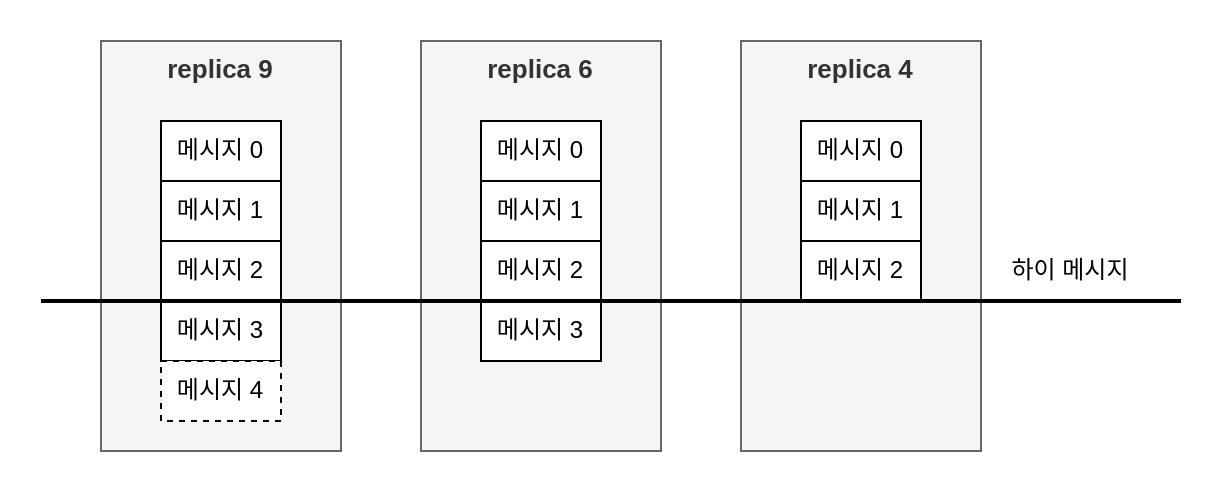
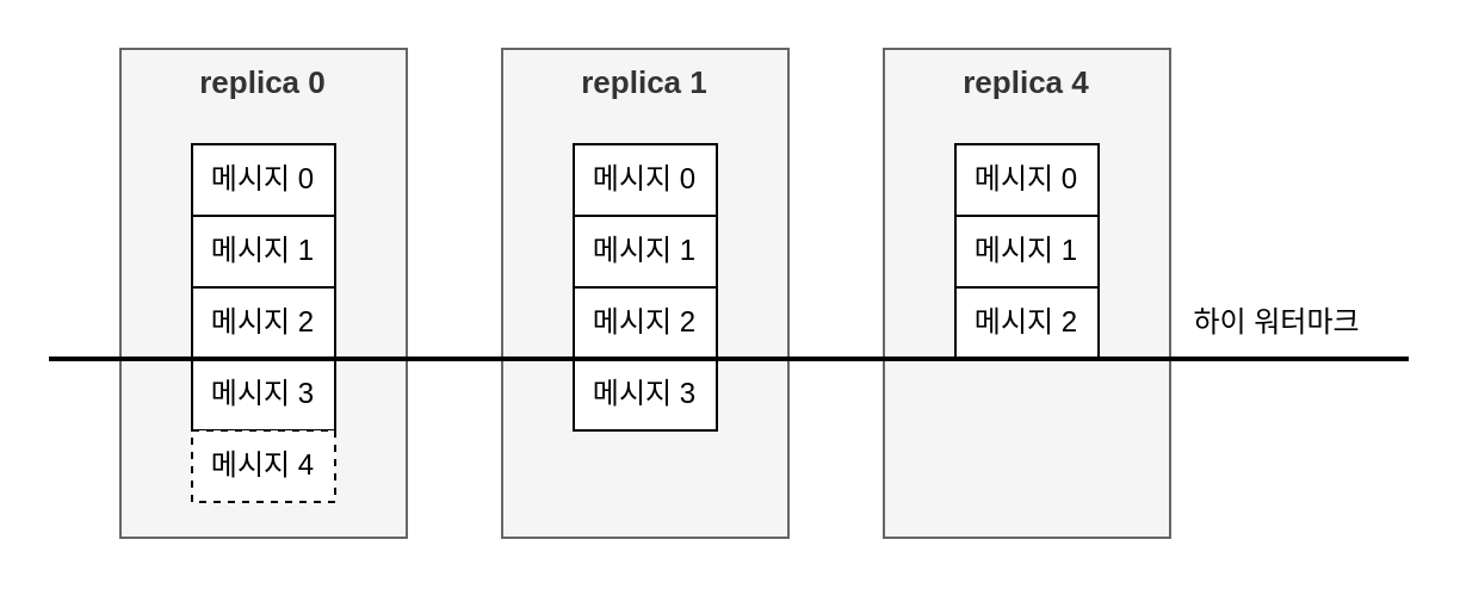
- <mxCell id="2" value="replica 9" style="rounded=0;whiteSpace=wrap;html=1;verticalAlign=top;fontStyle=1;fontSize=13;fillColor=#f5f5f5;fontColor=#333333;strokeColor=#666666;" vertex="1" parent="1"><mxGeometry x="50" y="20" width="120" height="205" as="geometry" /></mxCell>
+ <mxCell id="2" value="replica 0" style="rounded=0;whiteSpace=wrap;html=1;verticalAlign=top;fontStyle=1;fontSize=13;fillColor=#f5f5f5;fontColor=#333333;strokeColor=#666666;" vertex="1" parent="1"><mxGeometry x="50" y="20" width="120" height="205" as="geometry" /></mxCell>
- <mxCell id="8" value="replica 6" style="rounded=0;whiteSpace=wrap;html=1;verticalAlign=top;fontStyle=1;fontSize=13;fillColor=#f5f5f5;fontColor=#333333;strokeColor=#666666;" vertex="1" parent="1"><mxGeometry x="210" y="20" width="120" height="205" as="geometry" /></mxCell>
+ <mxCell id="8" value="replica 1" style="rounded=0;whiteSpace=wrap;html=1;verticalAlign=top;fontStyle=1;fontSize=13;fillColor=#f5f5f5;fontColor=#333333;strokeColor=#666666;" vertex="1" parent="1"><mxGeometry x="210" y="20" width="120" height="205" as="geometry" /></mxCell>
- <mxCell id="18" value="하이 메시지" style="text;html=1;align=center;verticalAlign=middle;whiteSpace=wrap;rounded=0;" vertex="1" parent="1"><mxGeometry x="490" y="120" width="90" height="30" as="geometry" /></mxCell>
+ <mxCell id="18" value="하이 워터마크" style="text;html=1;align=center;verticalAlign=middle;whiteSpace=wrap;rounded=0;" vertex="1" parent="1"><mxGeometry x="490" y="120" width="90" height="30" as="geometry" /></mxCell>
